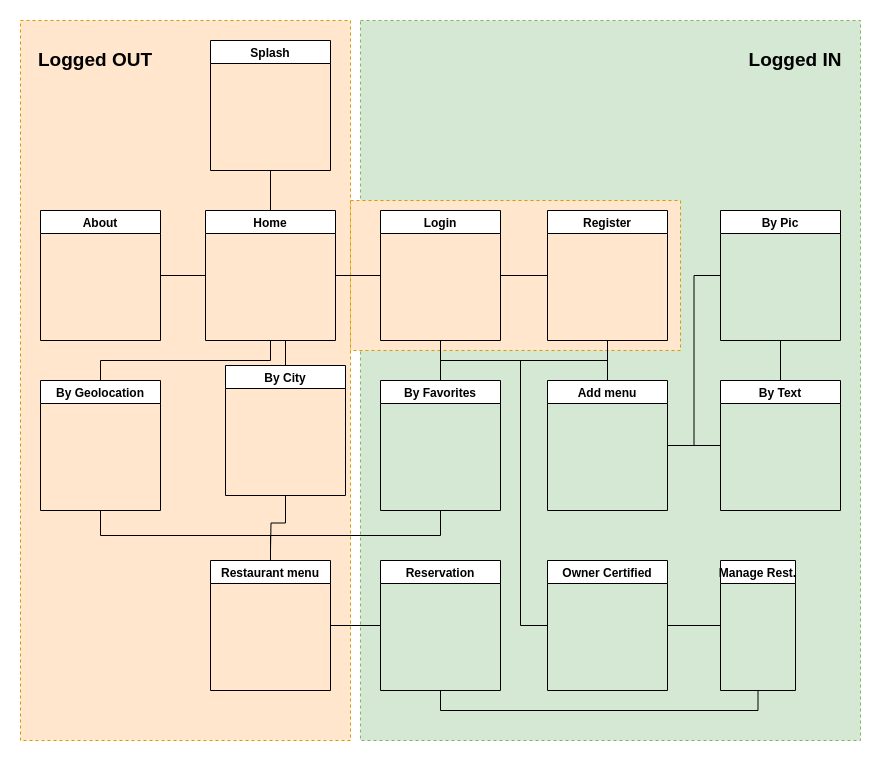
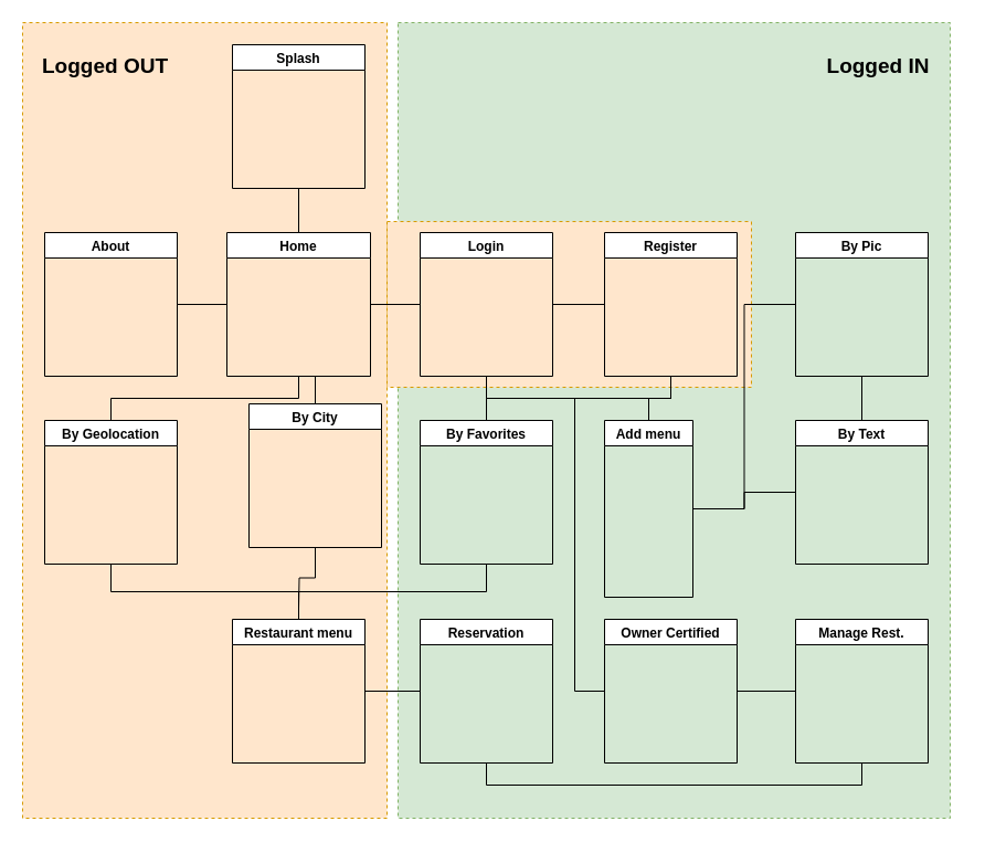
- <mxCell id="23" value="Add menu" style="swimlane;" vertex="1" parent="1"><mxGeometry x="547" y="380" width="120" height="130" as="geometry" /></mxCell>
+ <mxCell id="23" value="Add menu" style="swimlane;" vertex="1" parent="1"><mxGeometry x="547" y="380" width="80" height="160" as="geometry" /></mxCell>
- <mxCell id="38" value="Manage Rest." style="swimlane;" vertex="1" parent="1"><mxGeometry x="720" y="560" width="75" height="130" as="geometry" /></mxCell>
+ <mxCell id="38" value="Manage Rest." style="swimlane;" vertex="1" parent="1"><mxGeometry x="720" y="560" width="120" height="130" as="geometry" /></mxCell>
